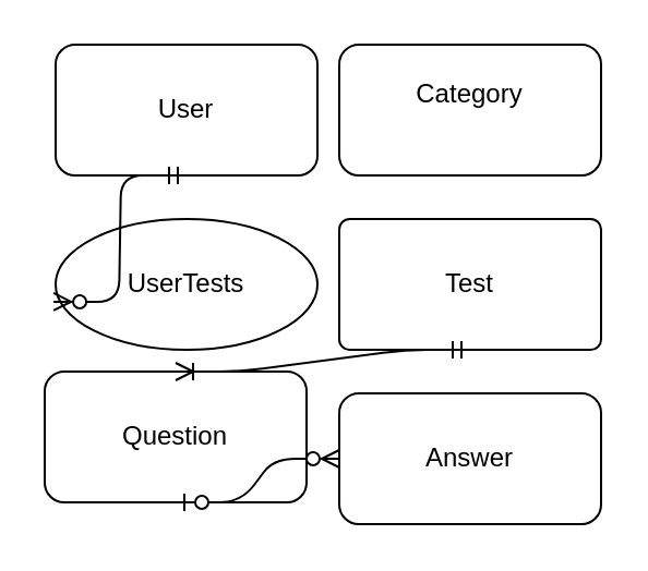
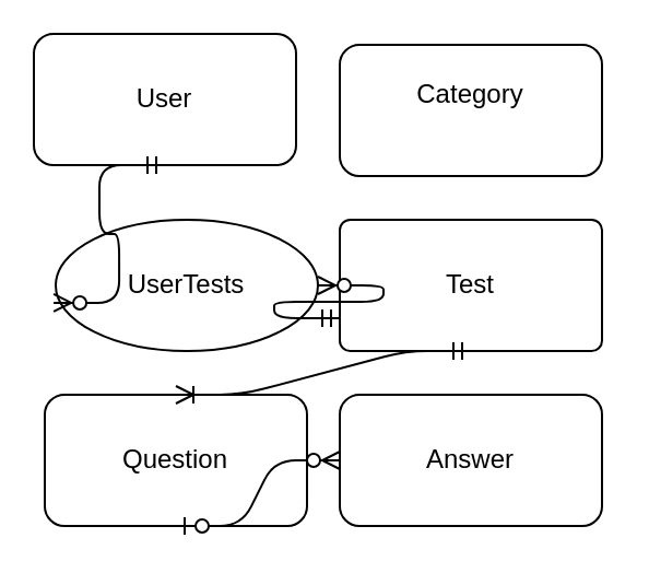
- <mxCell id="2" value="User" style="rounded=1;whiteSpace=wrap;html=1;" vertex="1" parent="1"><mxGeometry x="25" y="20" width="120" height="60" as="geometry" /></mxCell>
+ <mxCell id="2" value="User" style="rounded=1;whiteSpace=wrap;html=1;" vertex="1" parent="1"><mxGeometry x="15" y="15" width="120" height="60" as="geometry" /></mxCell>
+ <mxCell id="9" value="" style="edgeStyle=entityRelationEdgeStyle;fontSize=12;html=1;endArrow=ERzeroToMany;startArrow=ERmandOne;exitX=0;exitY=0.75;exitDx=0;exitDy=0;entryX=1;entryY=0.5;entryDx=0;entryDy=0;" edge="1" parent="1" source="3" target="7"><mxGeometry width="100" height="100" relative="1" as="geometry"><mxPoint x="345" y="420" as="sourcePoint" /><mxPoint x="445" y="320" as="targetPoint" /></mxGeometry></mxCell>
- <mxCell id="4" value="Question" style="rounded=1;whiteSpace=wrap;html=1;" vertex="1" parent="1"><mxGeometry x="20" y="170" width="120" height="60" as="geometry" /></mxCell>
+ <mxCell id="4" value="Question" style="rounded=1;whiteSpace=wrap;html=1;" vertex="1" parent="1"><mxGeometry x="20" y="180" width="120" height="60" as="geometry" /></mxCell>
